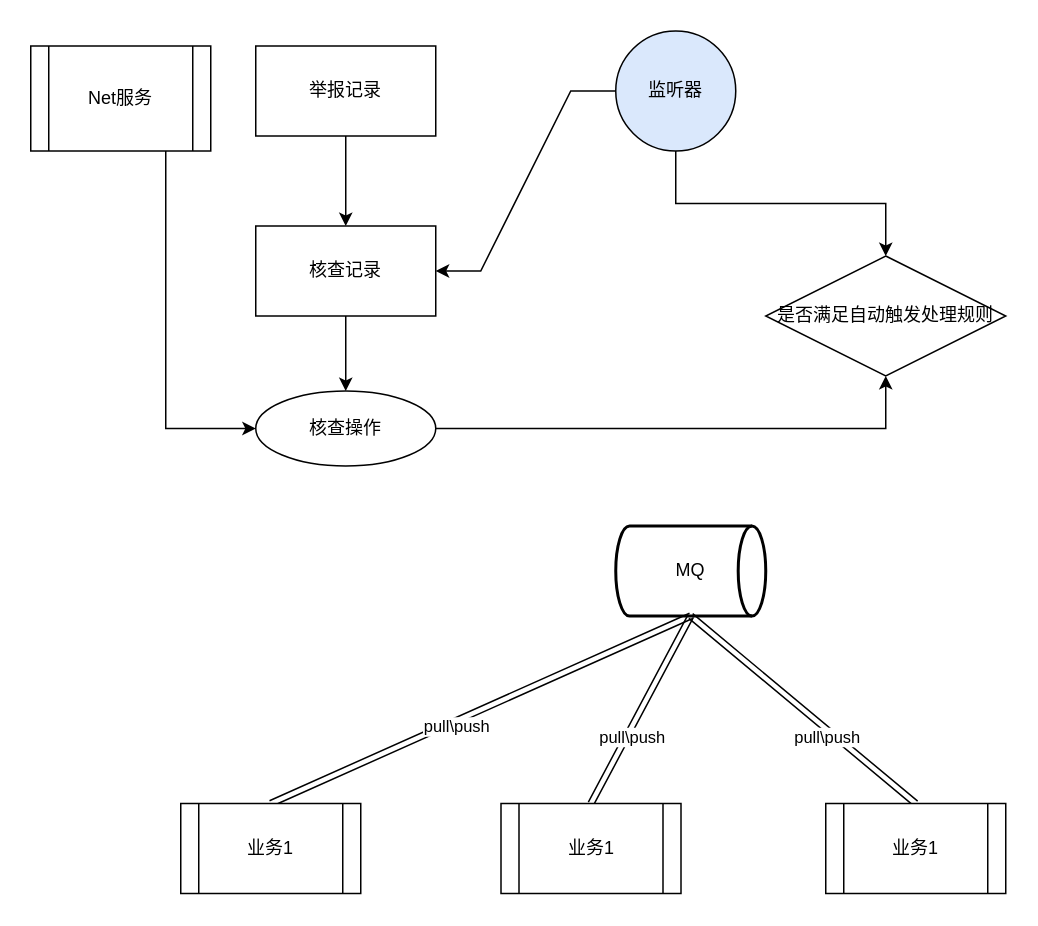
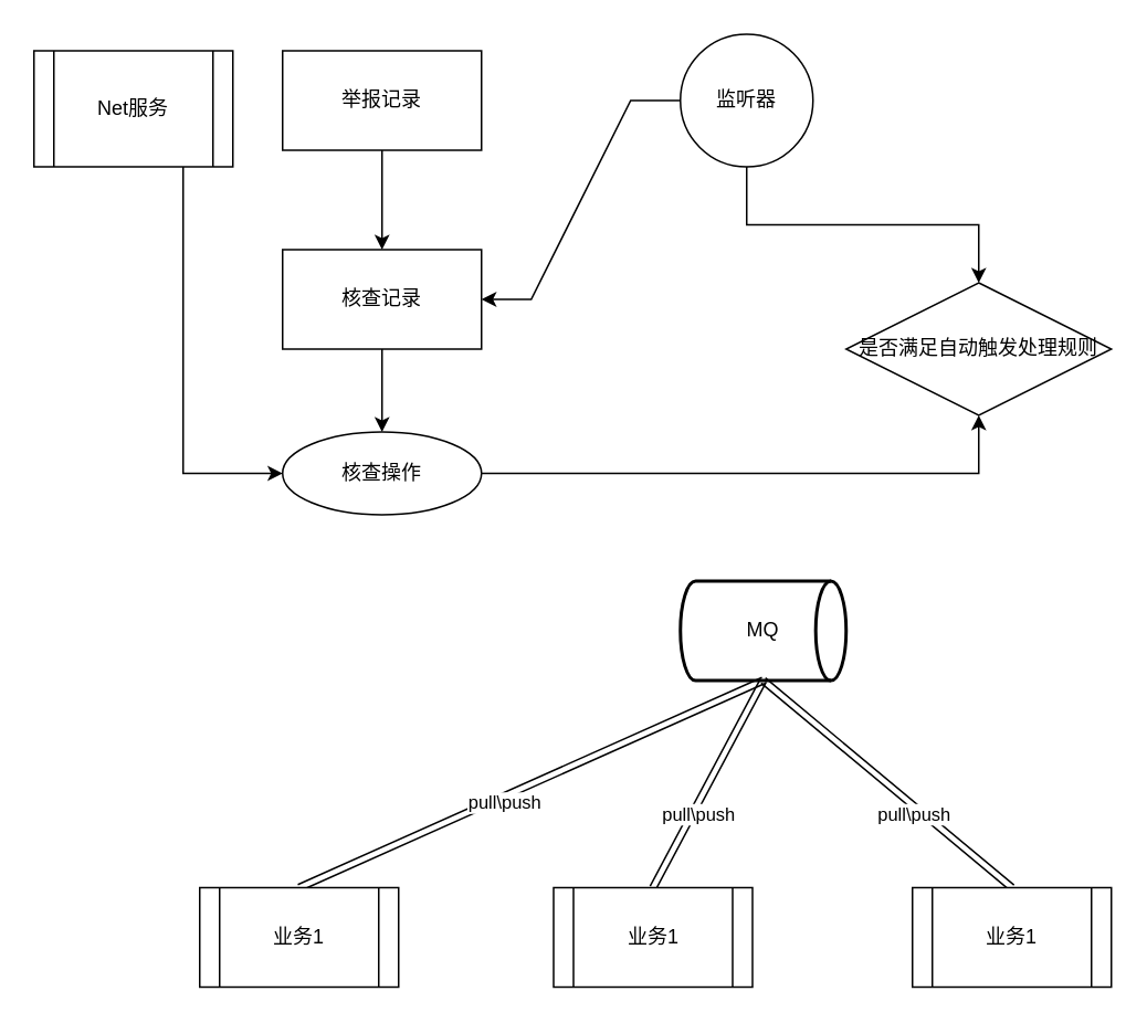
- <mxCell id="8" value="监听器" style="ellipse;whiteSpace=wrap;html=1;aspect=fixed;fillColor=#dae8fc;" vertex="1" parent="1"><mxGeometry x="410" y="20" width="80" height="80" as="geometry" /></mxCell>
+ <mxCell id="8" value="监听器" style="ellipse;whiteSpace=wrap;html=1;aspect=fixed;" vertex="1" parent="1"><mxGeometry x="410" y="20" width="80" height="80" as="geometry" /></mxCell>
